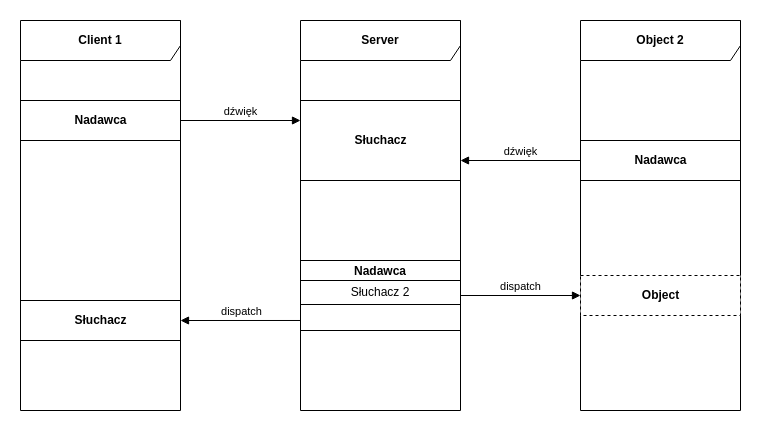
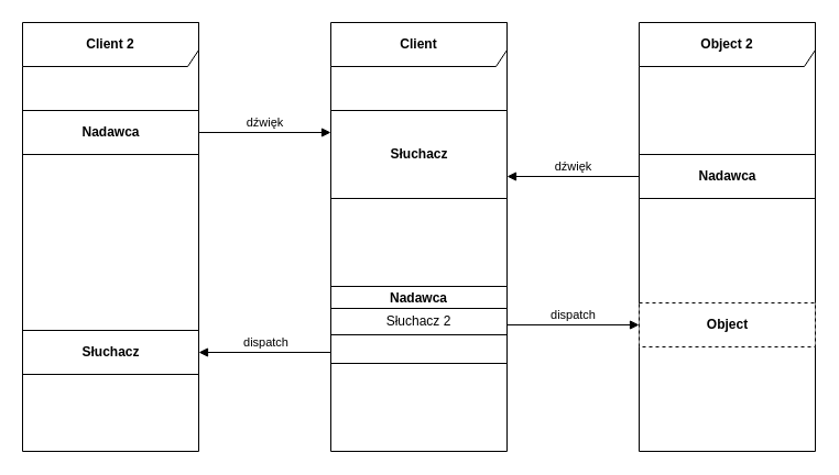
- <mxCell id="2" value="&lt;b&gt;Client 1&lt;/b&gt;" style="shape=umlFrame;whiteSpace=wrap;html=1;width=160;height=40;" vertex="1" parent="1"><mxGeometry x="20" y="20" width="160" height="390" as="geometry" /></mxCell>
+ <mxCell id="2" value="&lt;b&gt;Client 2&lt;/b&gt;" style="shape=umlFrame;whiteSpace=wrap;html=1;width=160;height=40;" vertex="1" parent="1"><mxGeometry x="20" y="20" width="160" height="390" as="geometry" /></mxCell>
- <mxCell id="3" value="&lt;b&gt;Server&lt;/b&gt;" style="shape=umlFrame;whiteSpace=wrap;html=1;width=160;height=40;" vertex="1" parent="1"><mxGeometry x="300" y="20" width="160" height="390" as="geometry" /></mxCell>
+ <mxCell id="3" value="&lt;b&gt;Client&lt;/b&gt;" style="shape=umlFrame;whiteSpace=wrap;html=1;width=160;height=40;" vertex="1" parent="1"><mxGeometry x="300" y="20" width="160" height="390" as="geometry" /></mxCell>
